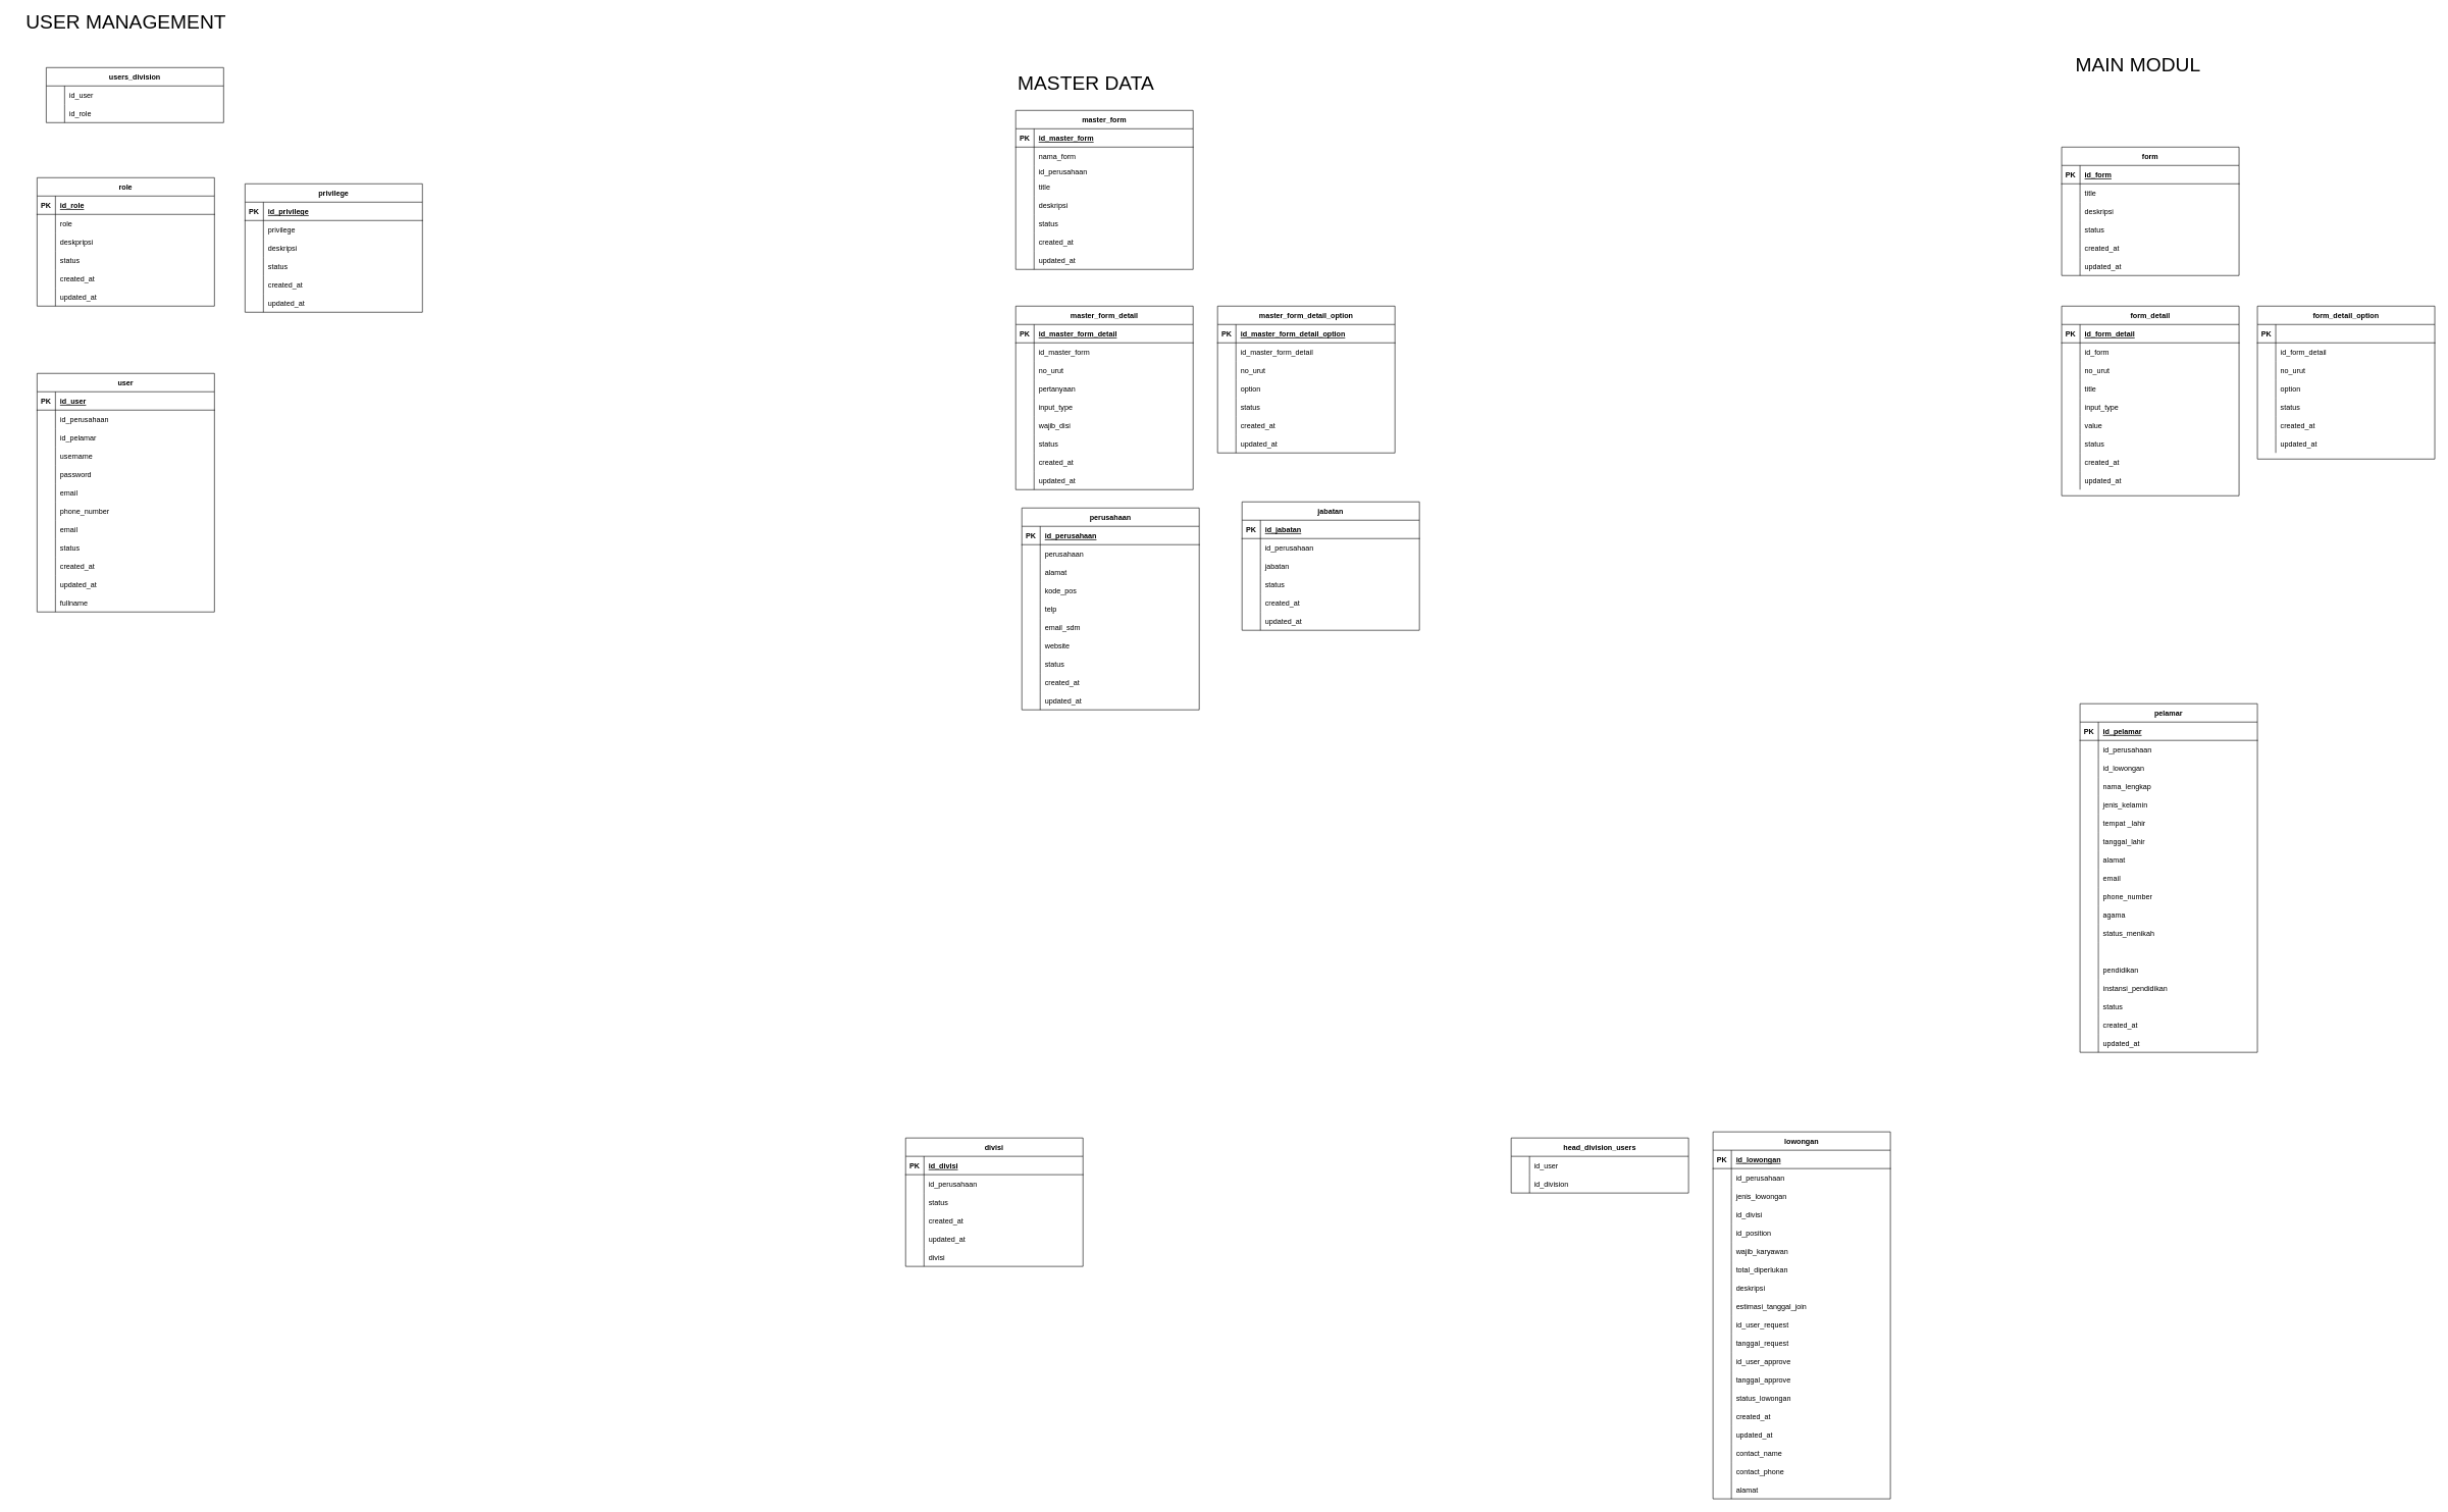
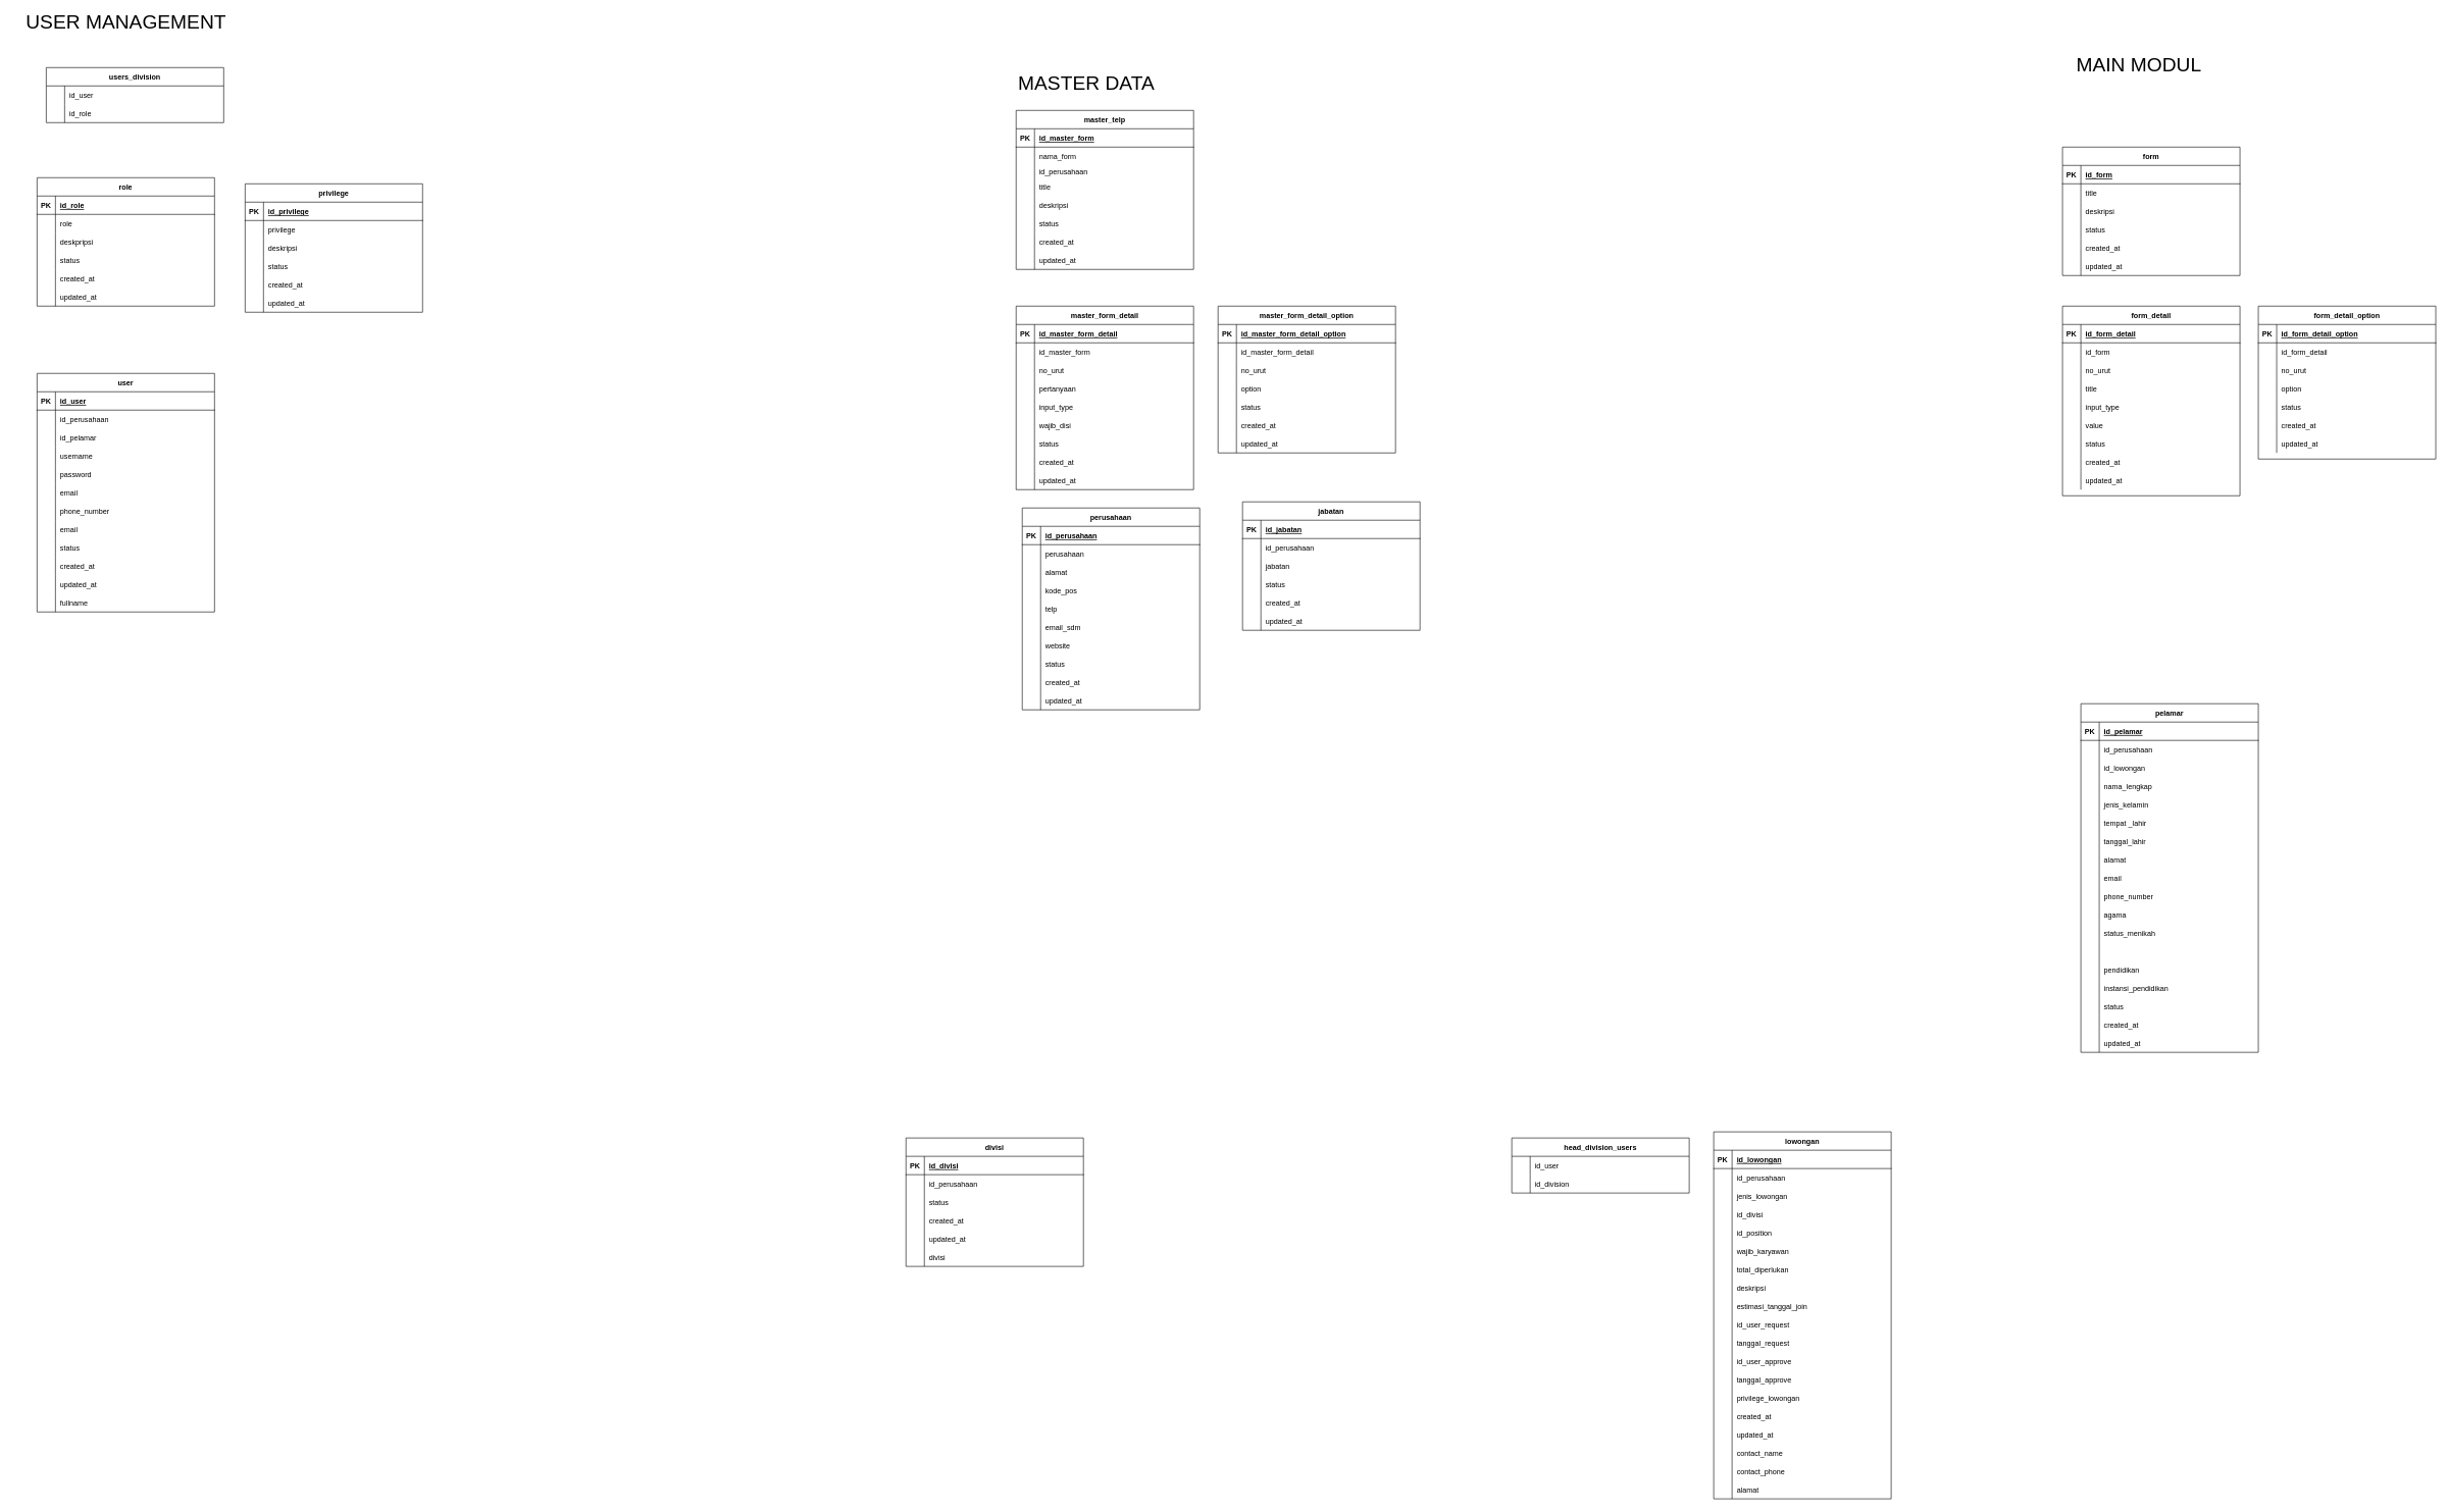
- <mxCell id="272" value="master_form" style="shape=table;startSize=30;container=1;collapsible=1;childLayout=tableLayout;fixedRows=1;rowLines=0;fontStyle=1;align=center;resizeLast=1;" parent="1" vertex="1"><mxGeometry x="1660" y="180" width="290" height="260" as="geometry" /></mxCell>
+ <mxCell id="272" value="master_telp" style="shape=table;startSize=30;container=1;collapsible=1;childLayout=tableLayout;fixedRows=1;rowLines=0;fontStyle=1;align=center;resizeLast=1;" parent="1" vertex="1"><mxGeometry x="1660" y="180" width="290" height="260" as="geometry" /></mxCell>
+ <mxCell id="397" value="id_form_detail_option" style="shape=partialRectangle;overflow=hidden;connectable=0;fillColor=none;top=0;left=0;bottom=0;right=0;align=left;spacingLeft=6;fontStyle=5;" parent="395" vertex="1"><mxGeometry x="30" width="260" height="30" as="geometry"><mxRectangle width="260" height="30" as="alternateBounds" /></mxGeometry></mxCell>
- <mxCell id="157" value="status_lowongan" style="shape=partialRectangle;overflow=hidden;connectable=0;fillColor=none;top=0;left=0;bottom=0;right=0;align=left;spacingLeft=6;" parent="155" vertex="1"><mxGeometry x="30" width="260" height="30" as="geometry"><mxRectangle width="260" height="30" as="alternateBounds" /></mxGeometry></mxCell>
+ <mxCell id="157" value="privilege_lowongan" style="shape=partialRectangle;overflow=hidden;connectable=0;fillColor=none;top=0;left=0;bottom=0;right=0;align=left;spacingLeft=6;" parent="155" vertex="1"><mxGeometry x="30" width="260" height="30" as="geometry"><mxRectangle width="260" height="30" as="alternateBounds" /></mxGeometry></mxCell>
